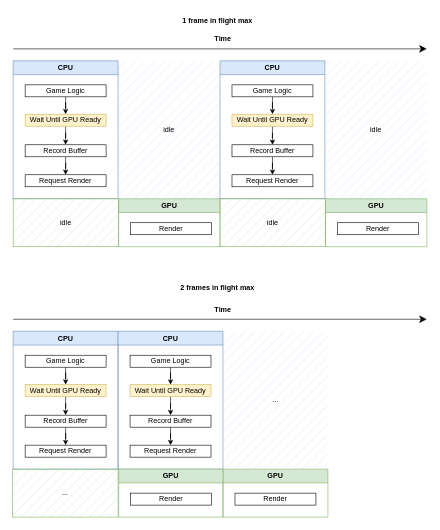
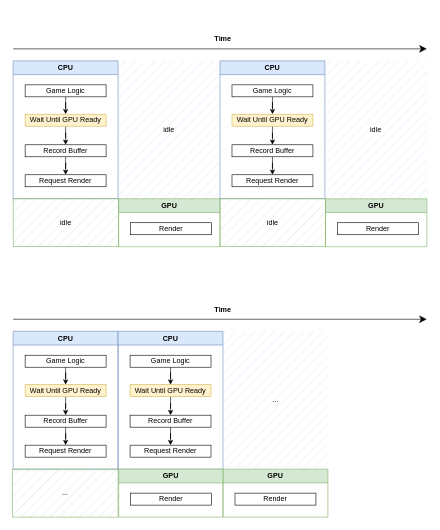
- <mxCell id="52" value="1 frame in flight max" style="text;html=1;strokeColor=none;fillColor=none;align=center;verticalAlign=middle;whiteSpace=wrap;rounded=0;fontStyle=1" vertex="1" parent="1"><mxGeometry x="21" y="20" width="682" height="30" as="geometry" /></mxCell>
- <mxCell id="53" value="2 frames in flight max" style="text;html=1;strokeColor=none;fillColor=none;align=center;verticalAlign=middle;whiteSpace=wrap;rounded=0;fontStyle=1" vertex="1" parent="1"><mxGeometry x="21" y="464" width="682" height="30" as="geometry" /></mxCell>
